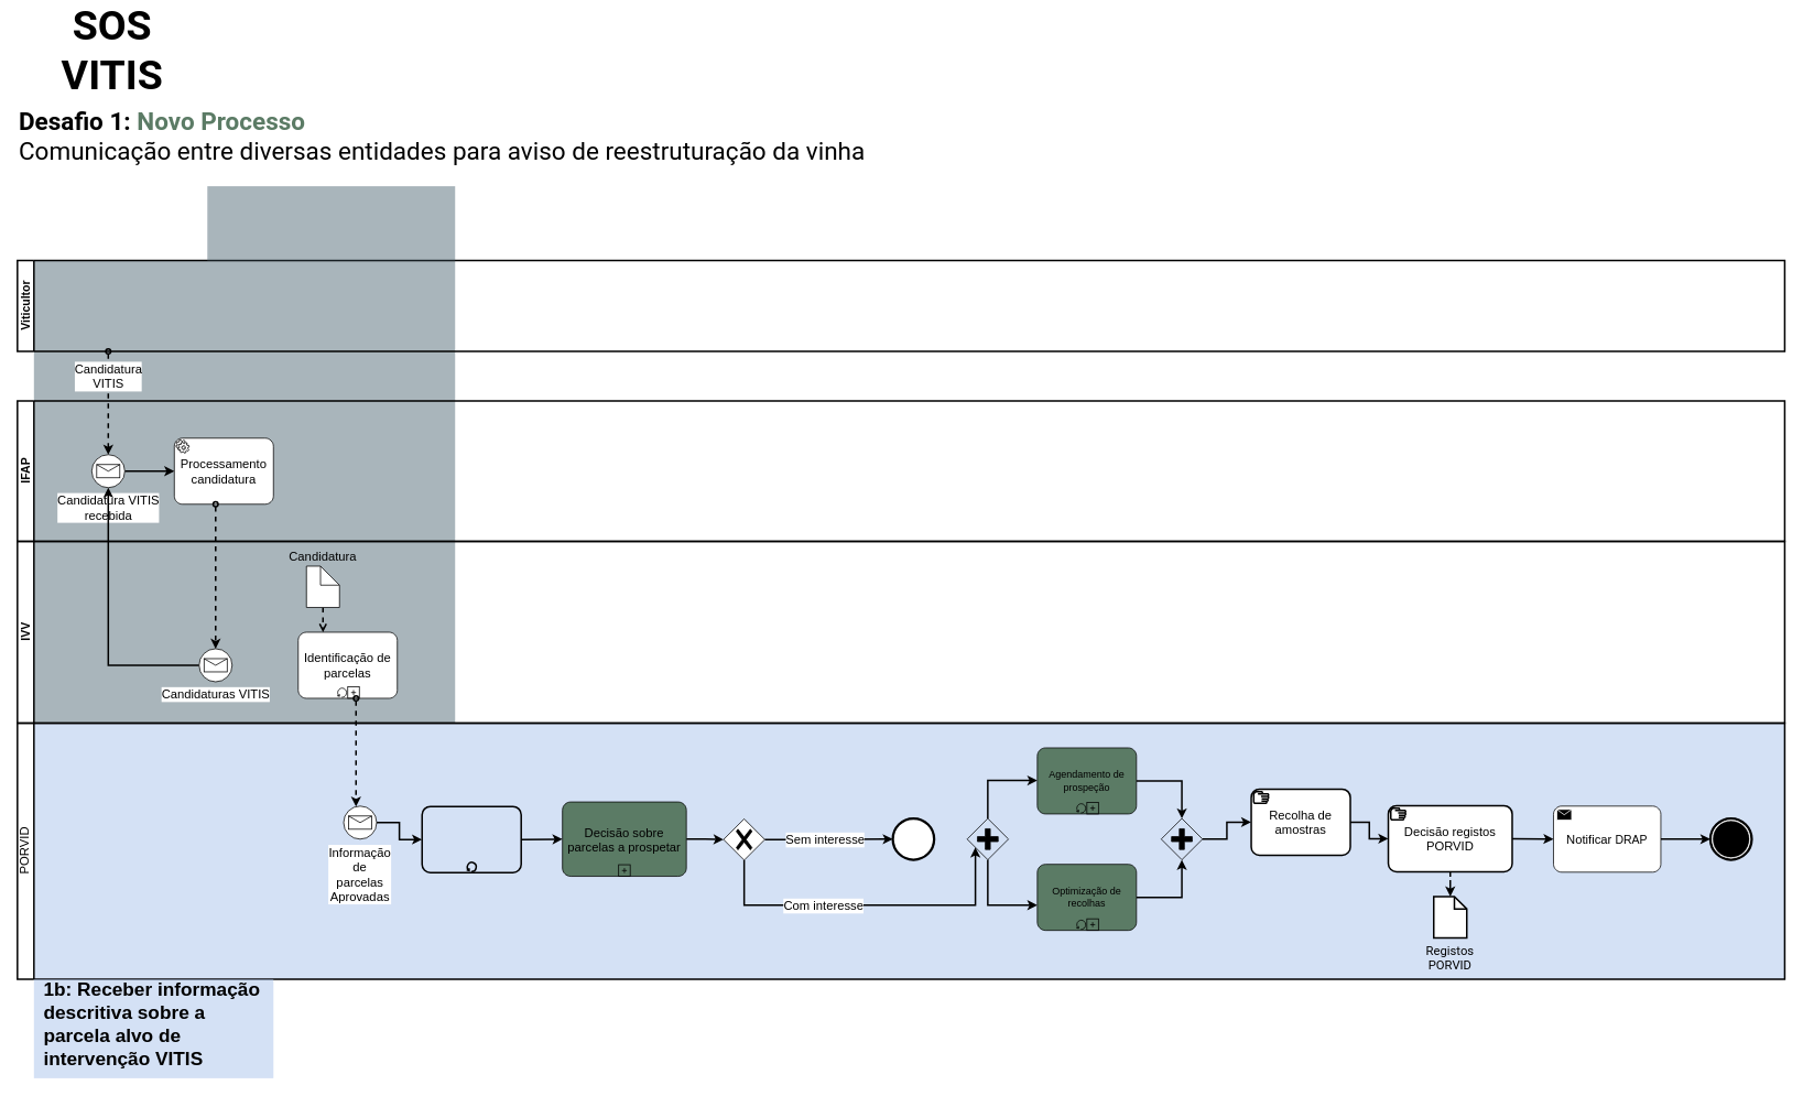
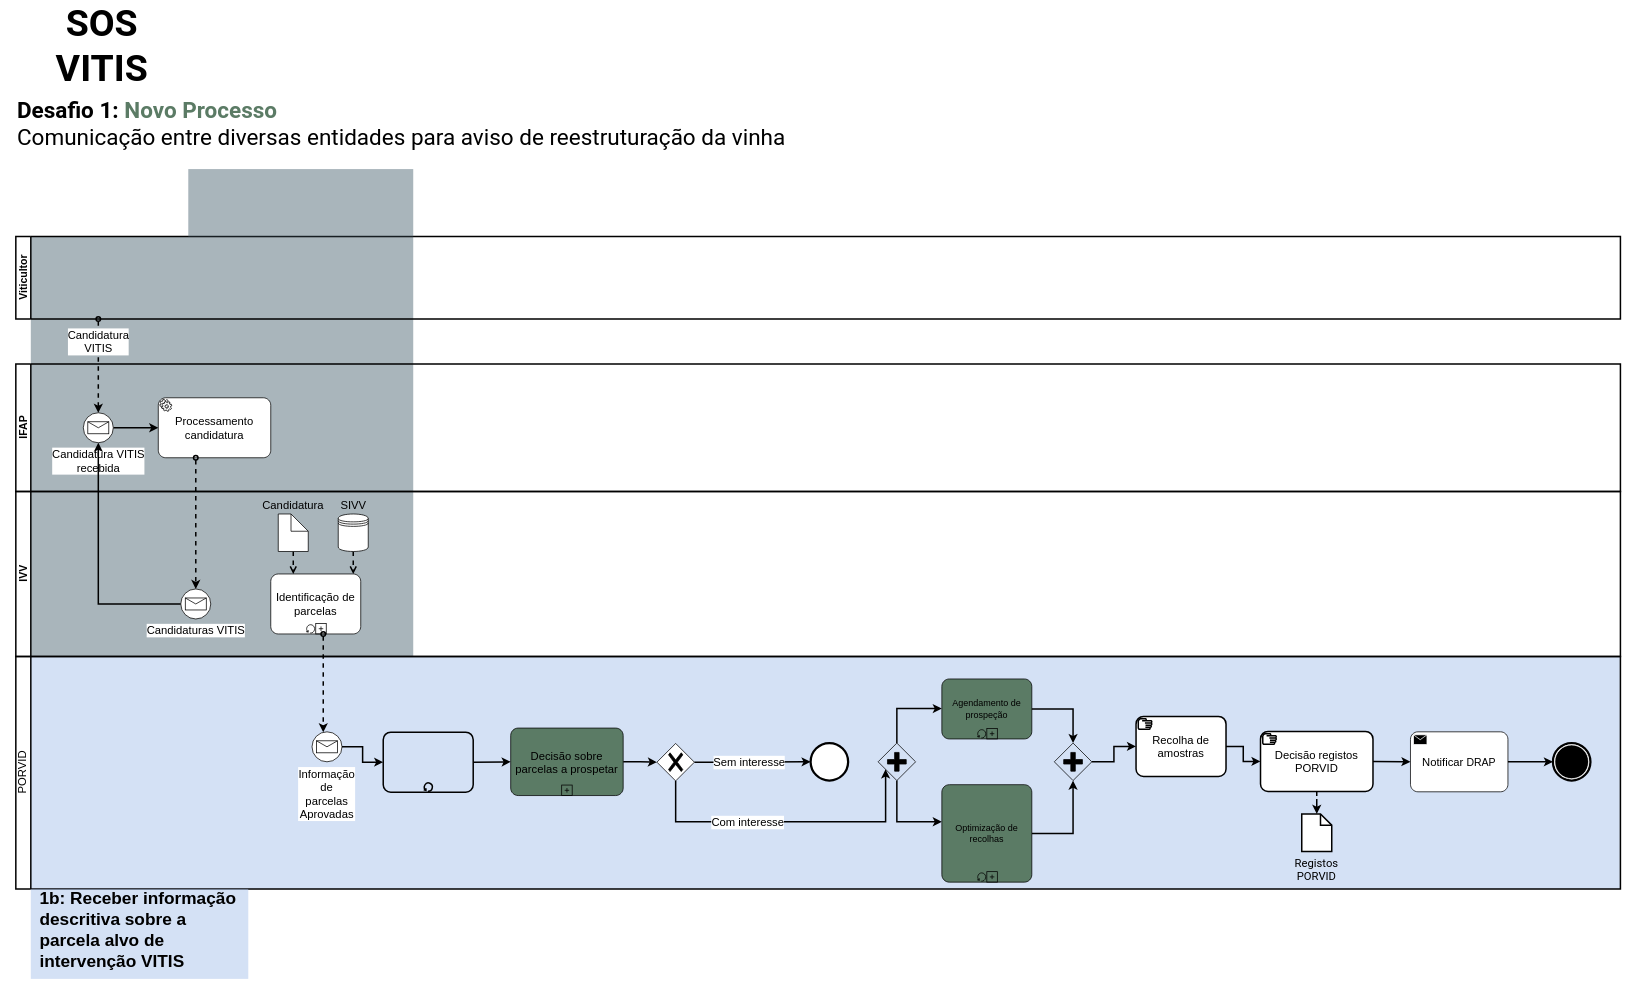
- <mxCell id="7" value="Processamento candidatura" style="points=[[0.25,0,0],[0.5,0,0],[0.75,0,0],[1,0.25,0],[1,0.5,0],[1,0.75,0],[0.75,1,0],[0.5,1,0],[0.25,1,0],[0,0.75,0],[0,0.5,0],[0,0.25,0]];shape=mxgraph.bpmn.task;whiteSpace=wrap;rectStyle=rounded;size=10;taskMarker=service;rounded=0;shadow=0;glass=0;sketch=0;fontSize=15;fillColor=default;" parent="4" vertex="1"><mxGeometry x="190" y="45" width="120" height="80" as="geometry" /></mxCell>
+ <mxCell id="7" value="Processamento candidatura" style="points=[[0.25,0,0],[0.5,0,0],[0.75,0,0],[1,0.25,0],[1,0.5,0],[1,0.75,0],[0.75,1,0],[0.5,1,0],[0.25,1,0],[0,0.75,0],[0,0.5,0],[0,0.25,0]];shape=mxgraph.bpmn.task;whiteSpace=wrap;rectStyle=rounded;size=10;taskMarker=service;rounded=0;shadow=0;glass=0;sketch=0;fontSize=15;fillColor=default;" parent="4" vertex="1"><mxGeometry x="190" y="45" width="150" height="80" as="geometry" /></mxCell>
+ <mxCell id="17" value="SIVV" style="shape=datastore;labelPosition=center;verticalLabelPosition=top;align=center;verticalAlign=bottom;rounded=0;shadow=0;glass=0;sketch=0;fontSize=15;html=1;" parent="10" vertex="1"><mxGeometry x="430" y="30" width="40" height="50" as="geometry" /></mxCell>
+ <mxCell id="16" style="edgeStyle=orthogonalEdgeStyle;rounded=0;jumpStyle=none;orthogonalLoop=1;jettySize=auto;html=1;fontSize=15;startArrow=none;startFill=0;endArrow=open;endFill=0;strokeWidth=2;dashed=1;" parent="10" source="17" target="13" edge="1"><mxGeometry relative="1" as="geometry"><mxPoint x="600" y="120" as="targetPoint" /><Array as="points"><mxPoint x="450" y="90" /><mxPoint x="450" y="90" /></Array></mxGeometry></mxCell>
- <mxCell id="30" value="Optimização de recolhas" style="points=[[0.25,0,0],[0.5,0,0],[0.75,0,0],[1,0.25,0],[1,0.5,0],[1,0.75,0],[0.75,1,0],[0.5,1,0],[0.25,1,0],[0,0.75,0],[0,0.5,0],[0,0.25,0]];shape=mxgraph.bpmn.task;whiteSpace=wrap;rectStyle=rounded;size=10;taskMarker=abstract;isLoopStandard=1;isLoopSub=1;fillColor=#5b7b65;" parent="19" vertex="1"><mxGeometry x="1235" y="171" width="120" height="80" as="geometry" /></mxCell>
+ <mxCell id="30" value="Optimização de recolhas" style="points=[[0.25,0,0],[0.5,0,0],[0.75,0,0],[1,0.25,0],[1,0.5,0],[1,0.75,0],[0.75,1,0],[0.5,1,0],[0.25,1,0],[0,0.75,0],[0,0.5,0],[0,0.25,0]];shape=mxgraph.bpmn.task;whiteSpace=wrap;rectStyle=rounded;size=10;taskMarker=abstract;isLoopStandard=1;isLoopSub=1;fillColor=#5b7b65;" parent="19" vertex="1"><mxGeometry x="1235" y="171" width="120" height="130" as="geometry" /></mxCell>
